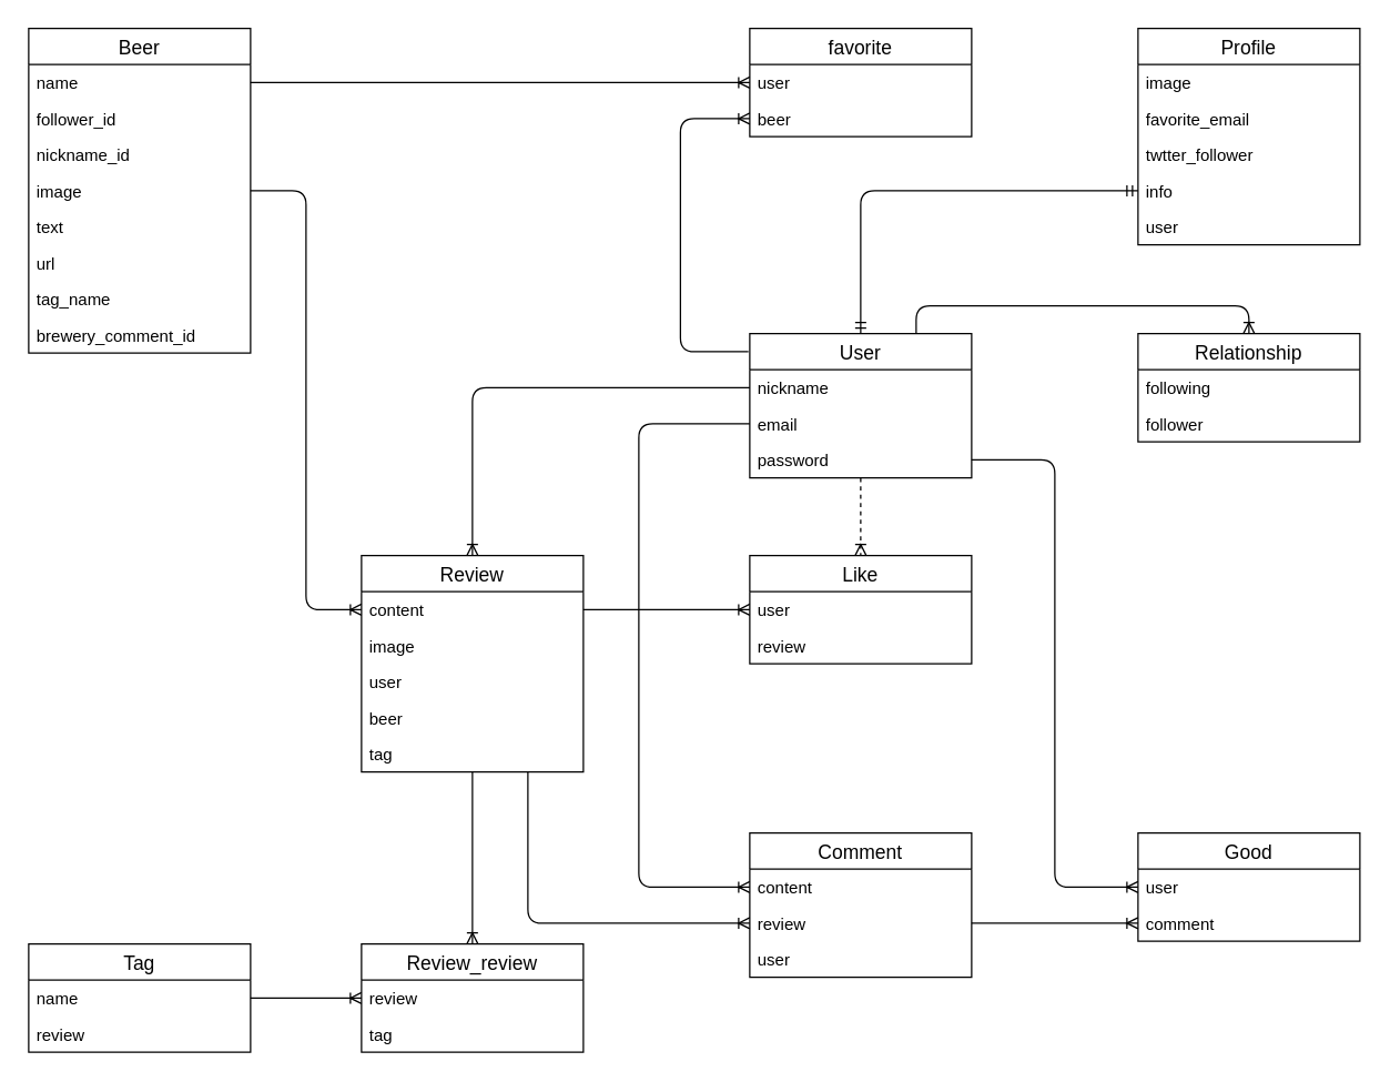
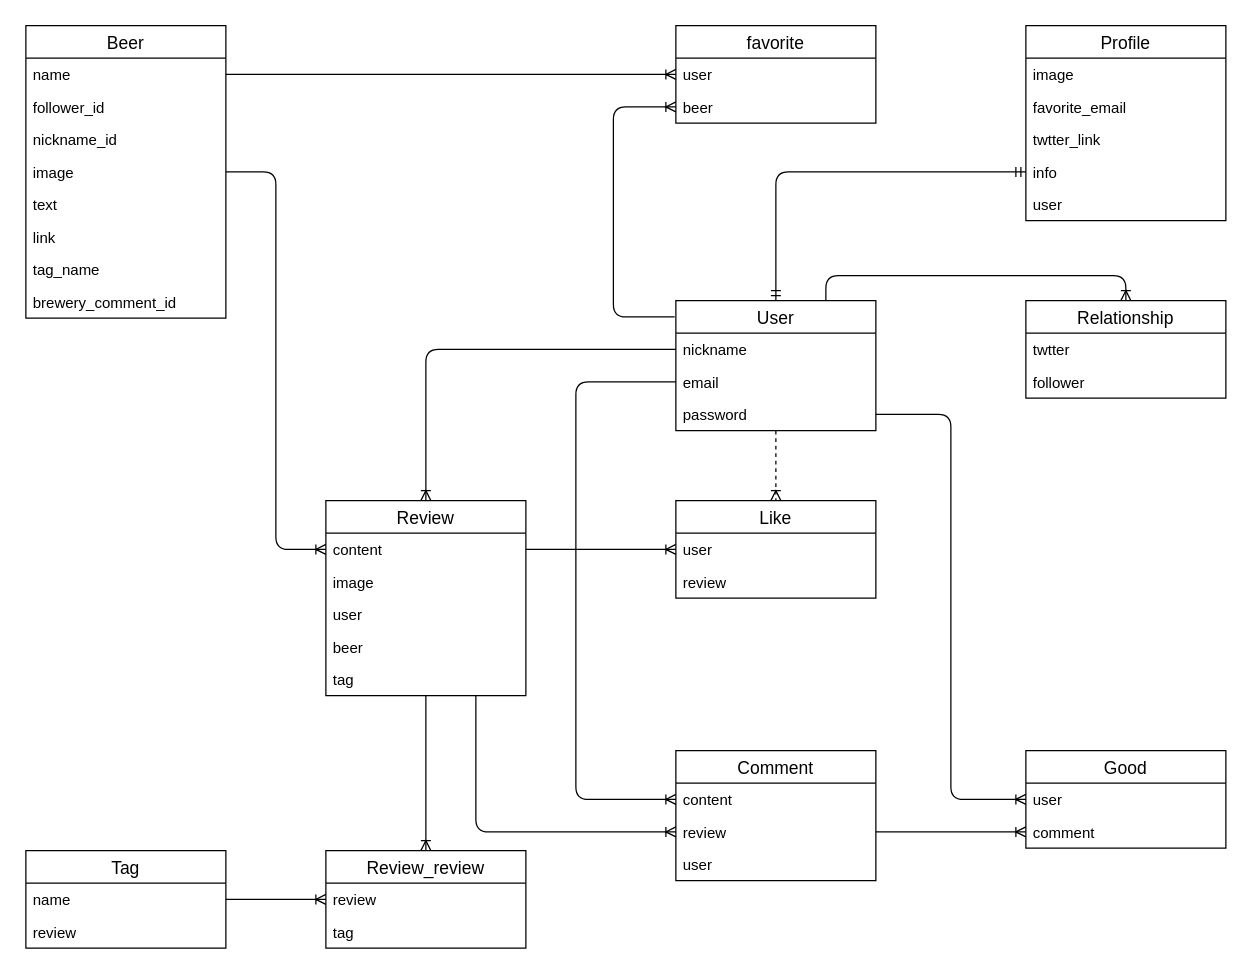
- <mxCell id="40" value="twtter_follower" style="text;strokeColor=none;fillColor=none;spacingLeft=4;spacingRight=4;overflow=hidden;rotatable=0;points=[[0,0.5],[1,0.5]];portConstraint=eastwest;fontSize=12;" parent="37" vertex="1"><mxGeometry y="78" width="160" height="26" as="geometry" /></mxCell>
+ <mxCell id="40" value="twtter_link" style="text;strokeColor=none;fillColor=none;spacingLeft=4;spacingRight=4;overflow=hidden;rotatable=0;points=[[0,0.5],[1,0.5]];portConstraint=eastwest;fontSize=12;" parent="37" vertex="1"><mxGeometry y="78" width="160" height="26" as="geometry" /></mxCell>
- <mxCell id="13" value="url" style="text;strokeColor=none;fillColor=none;spacingLeft=4;spacingRight=4;overflow=hidden;rotatable=0;points=[[0,0.5],[1,0.5]];portConstraint=eastwest;fontSize=12;" parent="7" vertex="1"><mxGeometry y="156" width="160" height="26" as="geometry" /></mxCell>
+ <mxCell id="13" value="link" style="text;strokeColor=none;fillColor=none;spacingLeft=4;spacingRight=4;overflow=hidden;rotatable=0;points=[[0,0.5],[1,0.5]];portConstraint=eastwest;fontSize=12;" parent="7" vertex="1"><mxGeometry y="156" width="160" height="26" as="geometry" /></mxCell>
- <mxCell id="44" value="following" style="text;strokeColor=none;fillColor=none;spacingLeft=4;spacingRight=4;overflow=hidden;rotatable=0;points=[[0,0.5],[1,0.5]];portConstraint=eastwest;fontSize=12;" parent="43" vertex="1"><mxGeometry y="26" width="160" height="26" as="geometry" /></mxCell>
+ <mxCell id="44" value="twtter" style="text;strokeColor=none;fillColor=none;spacingLeft=4;spacingRight=4;overflow=hidden;rotatable=0;points=[[0,0.5],[1,0.5]];portConstraint=eastwest;fontSize=12;" parent="43" vertex="1"><mxGeometry y="26" width="160" height="26" as="geometry" /></mxCell>
